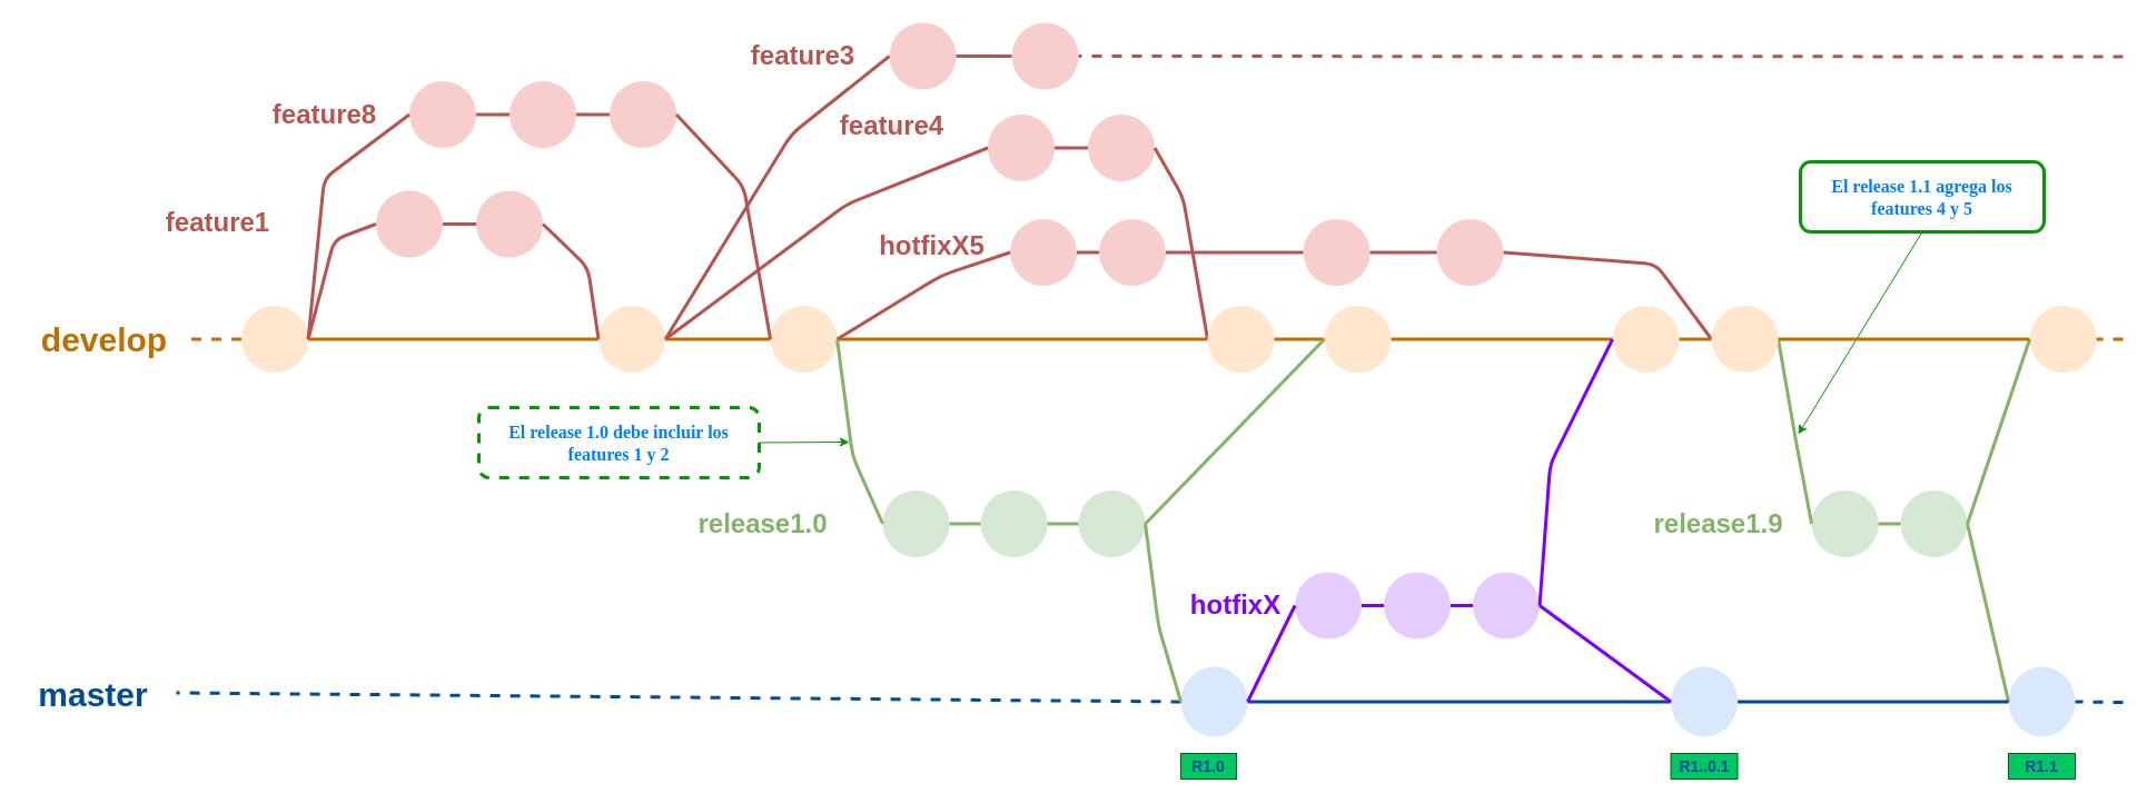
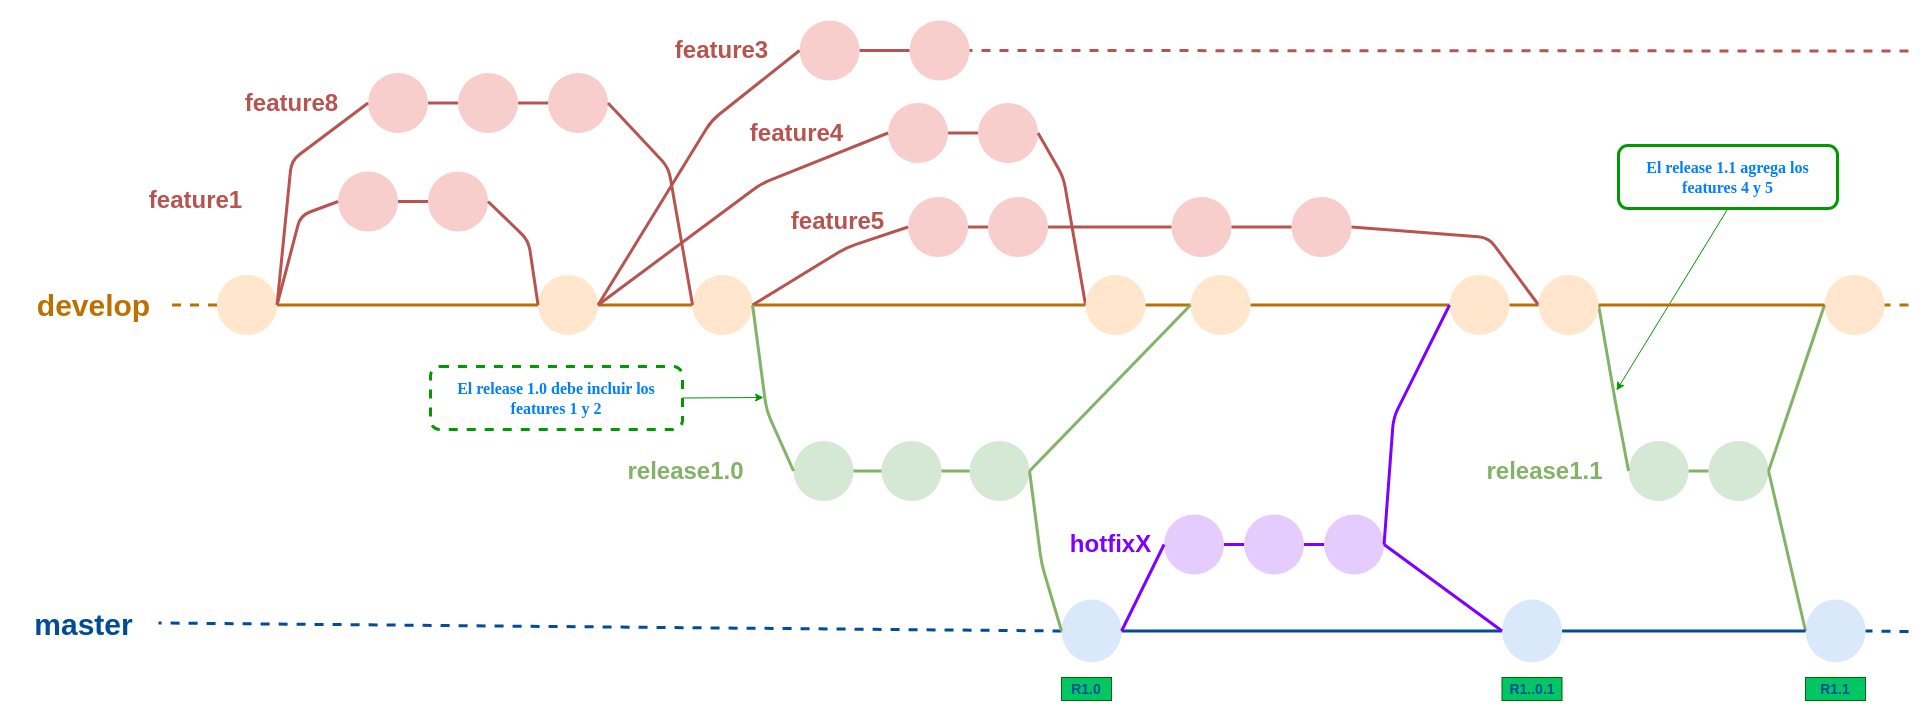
- <mxCell id="38" value="&lt;font style=&quot;font-size: 24px;&quot;&gt;&lt;b style=&quot;font-size: 24px;&quot;&gt;feature4&lt;/b&gt;&lt;/font&gt;" style="text;html=1;strokeColor=none;fillColor=none;align=center;verticalAlign=middle;whiteSpace=wrap;rounded=0;fontColor=#B85450;fontSize=24;" vertex="1" parent="1"><mxGeometry x="738" y="89" width="127" height="47" as="geometry" /></mxCell>
+ <mxCell id="38" value="&lt;font style=&quot;font-size: 24px;&quot;&gt;&lt;b style=&quot;font-size: 24px;&quot;&gt;feature4&lt;/b&gt;&lt;/font&gt;" style="text;html=1;strokeColor=none;fillColor=none;align=center;verticalAlign=middle;whiteSpace=wrap;rounded=0;fontColor=#B85450;fontSize=24;" vertex="1" parent="1"><mxGeometry x="733" y="109" width="127" height="47" as="geometry" /></mxCell>
- <mxCell id="44" value="&lt;font style=&quot;font-size: 24px;&quot;&gt;&lt;b style=&quot;font-size: 24px;&quot;&gt;hotfixX5&lt;/b&gt;&lt;/font&gt;" style="text;html=1;strokeColor=none;fillColor=none;align=center;verticalAlign=middle;whiteSpace=wrap;rounded=0;fontColor=#B85450;fontSize=24;" vertex="1" parent="1"><mxGeometry x="773.5" y="197.5" width="127" height="47" as="geometry" /></mxCell>
+ <mxCell id="44" value="&lt;font style=&quot;font-size: 24px;&quot;&gt;&lt;b style=&quot;font-size: 24px;&quot;&gt;feature5&lt;/b&gt;&lt;/font&gt;" style="text;html=1;strokeColor=none;fillColor=none;align=center;verticalAlign=middle;whiteSpace=wrap;rounded=0;fontColor=#B85450;fontSize=24;" vertex="1" parent="1"><mxGeometry x="773.5" y="197.5" width="127" height="47" as="geometry" /></mxCell>
- <mxCell id="71" value="&lt;font style=&quot;font-size: 24px&quot;&gt;&lt;b style=&quot;font-size: 24px&quot;&gt;release1.9&lt;/b&gt;&lt;/font&gt;" style="text;html=1;strokeColor=none;fillColor=none;align=center;verticalAlign=middle;whiteSpace=wrap;rounded=0;fontColor=#82B366;fontSize=24;" vertex="1" parent="1"><mxGeometry x="1481" y="447" width="127" height="47" as="geometry" /></mxCell>
+ <mxCell id="71" value="&lt;font style=&quot;font-size: 24px&quot;&gt;&lt;b style=&quot;font-size: 24px&quot;&gt;release1.1&lt;/b&gt;&lt;/font&gt;" style="text;html=1;strokeColor=none;fillColor=none;align=center;verticalAlign=middle;whiteSpace=wrap;rounded=0;fontColor=#82B366;fontSize=24;" vertex="1" parent="1"><mxGeometry x="1481" y="447" width="127" height="47" as="geometry" /></mxCell>
